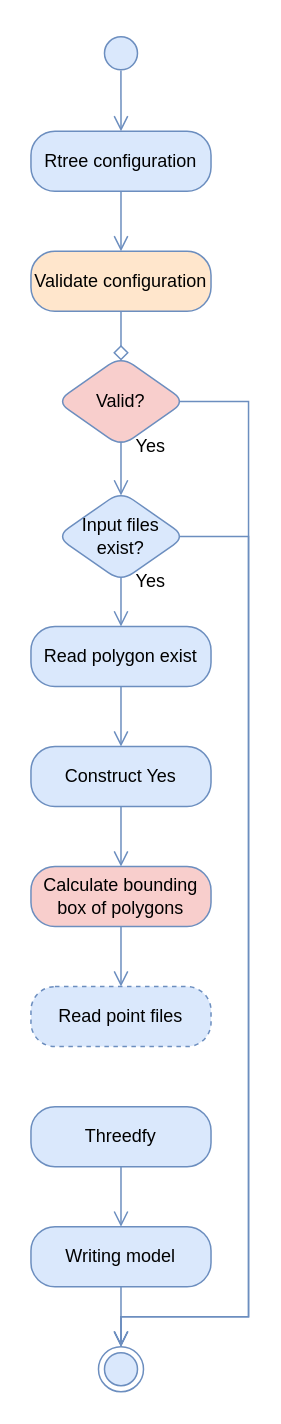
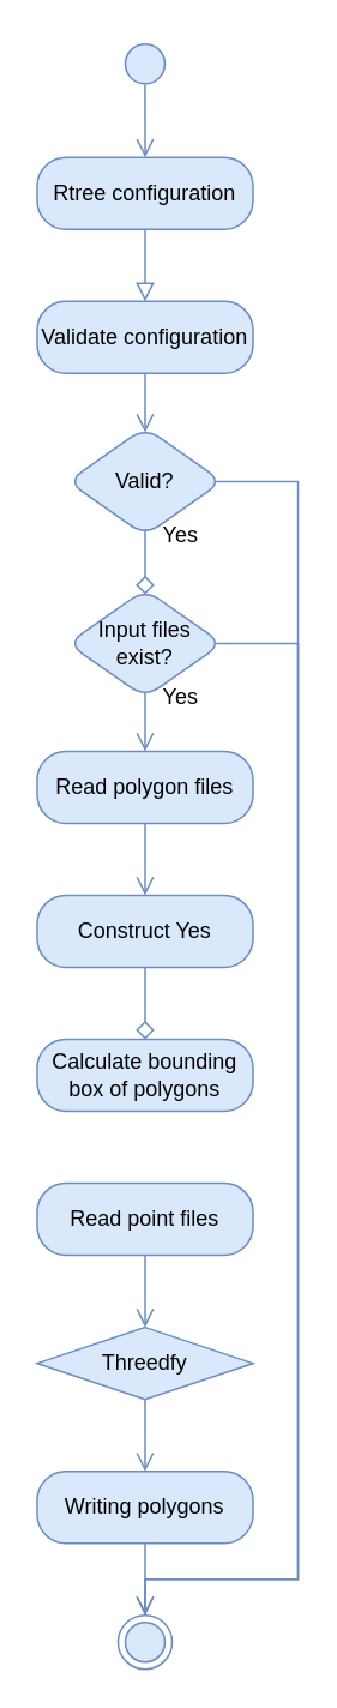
- <mxCell id="4" value="" style="edgeStyle=orthogonalEdgeStyle;rounded=0;orthogonalLoop=1;jettySize=auto;html=1;shadow=0;fontColor=#ffffff;exitX=0.5;exitY=1;exitDx=0;exitDy=0;fillColor=#dae8fc;strokeColor=#6c8ebf;endArrow=open;endFill=0;endSize=8;" parent="1" source="5" target="7" edge="1"><mxGeometry relative="1" as="geometry" /></mxCell>
+ <mxCell id="4" value="" style="edgeStyle=orthogonalEdgeStyle;rounded=0;orthogonalLoop=1;jettySize=auto;html=1;shadow=0;fontColor=#ffffff;exitX=0.5;exitY=1;exitDx=0;exitDy=0;fillColor=#dae8fc;strokeColor=#6c8ebf;endArrow=block;endFill=0;endSize=8;" parent="1" source="5" target="7" edge="1"><mxGeometry relative="1" as="geometry" /></mxCell>
- <mxCell id="7" value="Validate configuration" style="rounded=1;whiteSpace=wrap;html=1;arcSize=40;fillColor=#ffe6cc;strokeColor=#6c8ebf;shadow=0;perimeterSpacing=0;" parent="1" vertex="1"><mxGeometry x="20" y="167" width="120" height="40" as="geometry" /></mxCell>
+ <mxCell id="7" value="Validate configuration" style="rounded=1;whiteSpace=wrap;html=1;arcSize=40;fillColor=#dae8fc;strokeColor=#6c8ebf;shadow=0;perimeterSpacing=0;" parent="1" vertex="1"><mxGeometry x="20" y="167" width="120" height="40" as="geometry" /></mxCell>
- <mxCell id="6" value="" style="edgeStyle=orthogonalEdgeStyle;rounded=0;orthogonalLoop=1;jettySize=auto;html=1;shadow=0;fontColor=#ffffff;entryX=0.5;entryY=0.046;entryDx=0;entryDy=0;exitX=0.5;exitY=1;exitDx=0;exitDy=0;fillColor=#dae8fc;strokeColor=#6c8ebf;endSize=8;endArrow=diamond;endFill=0;sourcePerimeterSpacing=0;targetPerimeterSpacing=0;startSize=6;entryPerimeter=0;" parent="1" source="7" target="23" edge="1"><mxGeometry relative="1" as="geometry"><mxPoint x="80" y="247" as="targetPoint" /></mxGeometry></mxCell>
+ <mxCell id="6" value="" style="edgeStyle=orthogonalEdgeStyle;rounded=0;orthogonalLoop=1;jettySize=auto;html=1;shadow=0;fontColor=#ffffff;entryX=0.5;entryY=0.046;entryDx=0;entryDy=0;exitX=0.5;exitY=1;exitDx=0;exitDy=0;fillColor=#dae8fc;strokeColor=#6c8ebf;endSize=8;endArrow=open;endFill=0;sourcePerimeterSpacing=0;targetPerimeterSpacing=0;startSize=6;entryPerimeter=0;" parent="1" source="7" target="23" edge="1"><mxGeometry relative="1" as="geometry"><mxPoint x="80" y="247" as="targetPoint" /></mxGeometry></mxCell>
- <mxCell id="23" value="Valid?" style="rhombus;whiteSpace=wrap;html=1;fillColor=#f8cecc;strokeColor=#6c8ebf;rounded=1;shadow=0;strokeWidth=1;perimeterSpacing=0;" parent="1" vertex="1"><mxGeometry x="37" y="237" width="86" height="60" as="geometry" /></mxCell>
+ <mxCell id="23" value="Valid?" style="rhombus;whiteSpace=wrap;html=1;fillColor=#dae8fc;strokeColor=#6c8ebf;rounded=1;shadow=0;strokeWidth=1;perimeterSpacing=0;" parent="1" vertex="1"><mxGeometry x="37" y="237" width="86" height="60" as="geometry" /></mxCell>
- <mxCell id="22" value="" style="edgeStyle=orthogonalEdgeStyle;rounded=0;orthogonalLoop=1;jettySize=auto;html=1;shadow=0;fontColor=#ffffff;entryX=0.5;entryY=0.045;entryDx=0;entryDy=0;exitX=0.5;exitY=0.958;exitDx=0;exitDy=0;fillColor=#dae8fc;strokeColor=#6c8ebf;endSize=8;endArrow=open;endFill=0;exitPerimeter=0;entryPerimeter=0;" parent="1" source="23" target="26" edge="1"><mxGeometry relative="1" as="geometry" /></mxCell>
+ <mxCell id="22" value="" style="edgeStyle=orthogonalEdgeStyle;rounded=0;orthogonalLoop=1;jettySize=auto;html=1;shadow=0;fontColor=#ffffff;entryX=0.5;entryY=0.045;entryDx=0;entryDy=0;exitX=0.5;exitY=0.958;exitDx=0;exitDy=0;fillColor=#dae8fc;strokeColor=#6c8ebf;endSize=8;endArrow=diamond;endFill=0;exitPerimeter=0;entryPerimeter=0;" parent="1" source="23" target="26" edge="1"><mxGeometry relative="1" as="geometry" /></mxCell>
- <mxCell id="9" value="Read polygon exist" style="rounded=1;whiteSpace=wrap;html=1;arcSize=40;fillColor=#dae8fc;strokeColor=#6c8ebf;shadow=0;" parent="1" vertex="1"><mxGeometry x="20" y="417" width="120" height="40" as="geometry" /></mxCell>
+ <mxCell id="9" value="Read polygon files" style="rounded=1;whiteSpace=wrap;html=1;arcSize=40;fillColor=#dae8fc;strokeColor=#6c8ebf;shadow=0;" parent="1" vertex="1"><mxGeometry x="20" y="417" width="120" height="40" as="geometry" /></mxCell>
- <mxCell id="10" value="" style="edgeStyle=orthogonalEdgeStyle;rounded=0;orthogonalLoop=1;jettySize=auto;html=1;shadow=0;fontColor=#ffffff;exitX=0.5;exitY=1;exitDx=0;exitDy=0;entryX=0.5;entryY=0;entryDx=0;entryDy=0;fillColor=#dae8fc;strokeColor=#6c8ebf;endSize=8;endArrow=open;endFill=0;" parent="1" source="11" target="13" edge="1"><mxGeometry relative="1" as="geometry" /></mxCell>
+ <mxCell id="10" value="" style="edgeStyle=orthogonalEdgeStyle;rounded=0;orthogonalLoop=1;jettySize=auto;html=1;shadow=0;fontColor=#ffffff;exitX=0.5;exitY=1;exitDx=0;exitDy=0;entryX=0.5;entryY=0;entryDx=0;entryDy=0;fillColor=#dae8fc;strokeColor=#6c8ebf;endSize=8;endArrow=diamond;endFill=0;" parent="1" source="11" target="13" edge="1"><mxGeometry relative="1" as="geometry" /></mxCell>
- <mxCell id="13" value="Calculate bounding box of polygons" style="rounded=1;whiteSpace=wrap;html=1;arcSize=40;fillColor=#f8cecc;strokeColor=#6c8ebf;shadow=0;" parent="1" vertex="1"><mxGeometry x="20" y="577" width="120" height="40" as="geometry" /></mxCell>
+ <mxCell id="13" value="Calculate bounding box of polygons" style="rounded=1;whiteSpace=wrap;html=1;arcSize=40;fillColor=#dae8fc;strokeColor=#6c8ebf;shadow=0;" parent="1" vertex="1"><mxGeometry x="20" y="577" width="120" height="40" as="geometry" /></mxCell>
- <mxCell id="12" value="" style="edgeStyle=orthogonalEdgeStyle;rounded=0;orthogonalLoop=1;jettySize=auto;html=1;shadow=0;fontColor=#ffffff;entryX=0.5;entryY=0;entryDx=0;entryDy=0;exitX=0.5;exitY=1;exitDx=0;exitDy=0;fillColor=#dae8fc;strokeColor=#6c8ebf;endSize=8;endArrow=open;endFill=0;" parent="1" source="13" target="15" edge="1"><mxGeometry relative="1" as="geometry" /></mxCell>
- <mxCell id="15" value="Read point files" style="rounded=1;whiteSpace=wrap;html=1;arcSize=40;fillColor=#dae8fc;strokeColor=#6c8ebf;shadow=0;dashed=1;" parent="1" vertex="1"><mxGeometry x="20" y="657" width="120" height="40" as="geometry" /></mxCell>
+ <mxCell id="15" value="Read point files" style="rounded=1;whiteSpace=wrap;html=1;arcSize=40;fillColor=#dae8fc;strokeColor=#6c8ebf;shadow=0;" parent="1" vertex="1"><mxGeometry x="20" y="657" width="120" height="40" as="geometry" /></mxCell>
+ <mxCell id="14" value="" style="edgeStyle=orthogonalEdgeStyle;rounded=0;orthogonalLoop=1;jettySize=auto;html=1;shadow=0;fontColor=#ffffff;exitX=0.5;exitY=1;exitDx=0;exitDy=0;entryX=0.5;entryY=0;entryDx=0;entryDy=0;fillColor=#dae8fc;strokeColor=#6c8ebf;endArrow=open;endFill=0;endSize=8;" parent="1" source="15" target="17" edge="1"><mxGeometry relative="1" as="geometry" /></mxCell>
- <mxCell id="17" value="Threedfy" style="rounded=1;whiteSpace=wrap;html=1;arcSize=40;fillColor=#dae8fc;strokeColor=#6c8ebf;shadow=0;" parent="1" vertex="1"><mxGeometry x="20" y="737" width="120" height="40" as="geometry" /></mxCell>
+ <mxCell id="17" value="Threedfy" style="rhombus;whiteSpace=wrap;html=1;arcSize=40;fillColor=#dae8fc;strokeColor=#6c8ebf;shadow=0;" parent="1" vertex="1"><mxGeometry x="20" y="737" width="120" height="40" as="geometry" /></mxCell>
- <mxCell id="19" value="Writing model" style="rounded=1;whiteSpace=wrap;html=1;arcSize=40;fillColor=#dae8fc;strokeColor=#6c8ebf;shadow=0;" parent="1" vertex="1"><mxGeometry x="20" y="817" width="120" height="40" as="geometry" /></mxCell>
+ <mxCell id="19" value="Writing polygons" style="rounded=1;whiteSpace=wrap;html=1;arcSize=40;fillColor=#dae8fc;strokeColor=#6c8ebf;shadow=0;" parent="1" vertex="1"><mxGeometry x="20" y="817" width="120" height="40" as="geometry" /></mxCell>
